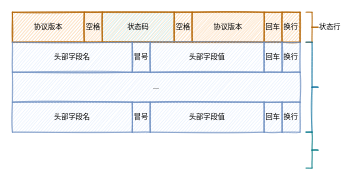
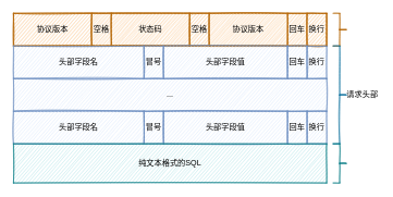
- <mxCell id="5" value="状态码" style="rounded=0;whiteSpace=wrap;html=1;fillStyle=auto;fillColor=#b0e3e6;gradientDirection=north;sketch=1;strokeColor=#b46504;" parent="1" vertex="1"><mxGeometry x="170" y="20" width="120" height="50" as="geometry" /></mxCell>
+ <mxCell id="5" value="状态码" style="rounded=0;whiteSpace=wrap;html=1;fillStyle=auto;fillColor=#fad7ac;gradientDirection=north;sketch=1;strokeColor=#b46504;" parent="1" vertex="1"><mxGeometry x="170" y="20" width="120" height="50" as="geometry" /></mxCell>
- <mxCell id="11" value="状态行" style="text;html=1;align=center;verticalAlign=middle;whiteSpace=wrap;rounded=0;fillStyle=auto;sketch=1;" parent="1" vertex="1"><mxGeometry x="530" y="30" width="40" height="30" as="geometry" /></mxCell>
+ <mxCell id="24" value="请求头部" style="text;html=1;align=center;verticalAlign=middle;whiteSpace=wrap;rounded=0;fillStyle=auto;sketch=1;" parent="1" vertex="1"><mxGeometry x="530" y="130" width="50" height="30" as="geometry" /></mxCell>
+ <mxCell id="25" value="纯文本格式的SQL" style="rounded=0;whiteSpace=wrap;html=1;fillStyle=auto;fillColor=#b0e3e6;gradientDirection=north;sketch=1;strokeColor=#0e8088;" parent="1" vertex="1"><mxGeometry x="20" y="220" width="480" height="60" as="geometry" /></mxCell>
